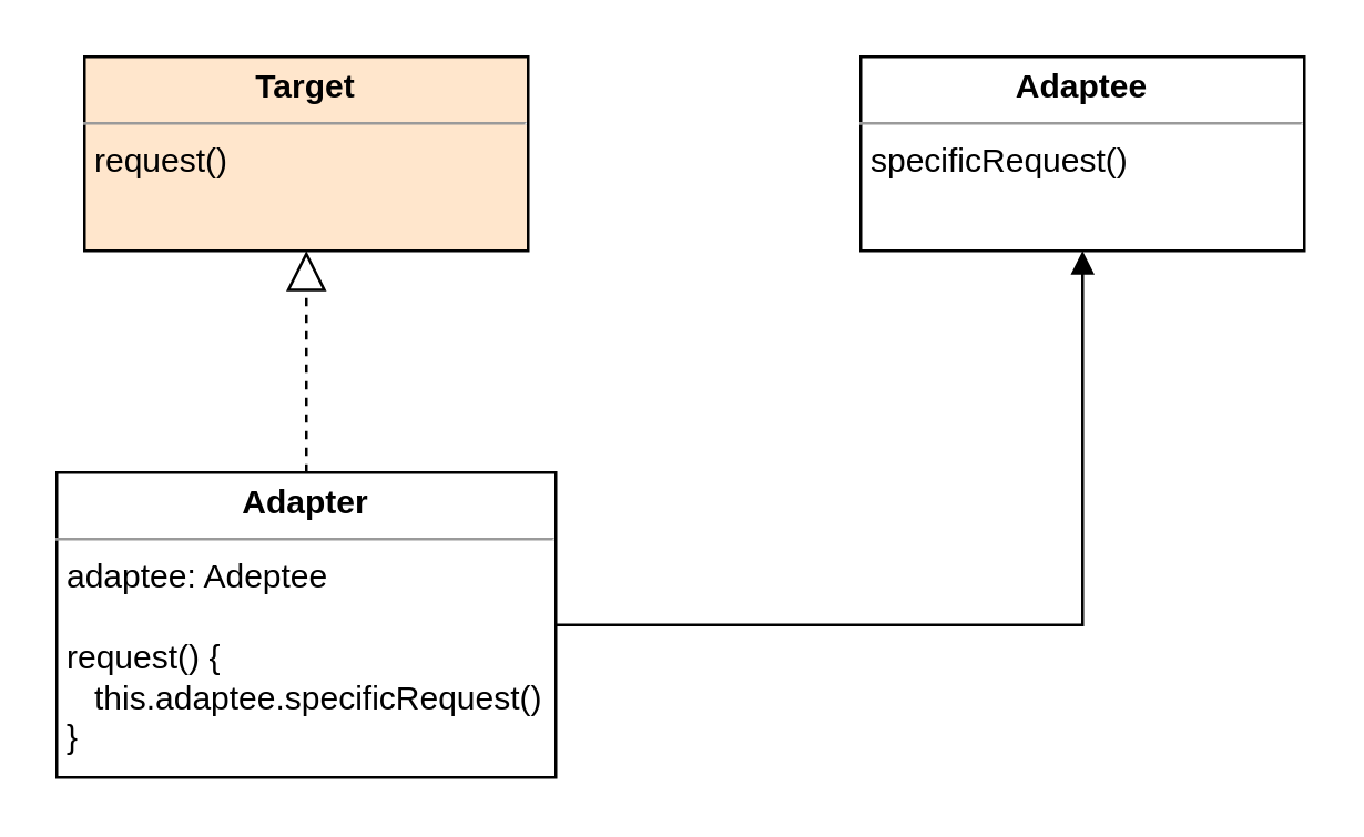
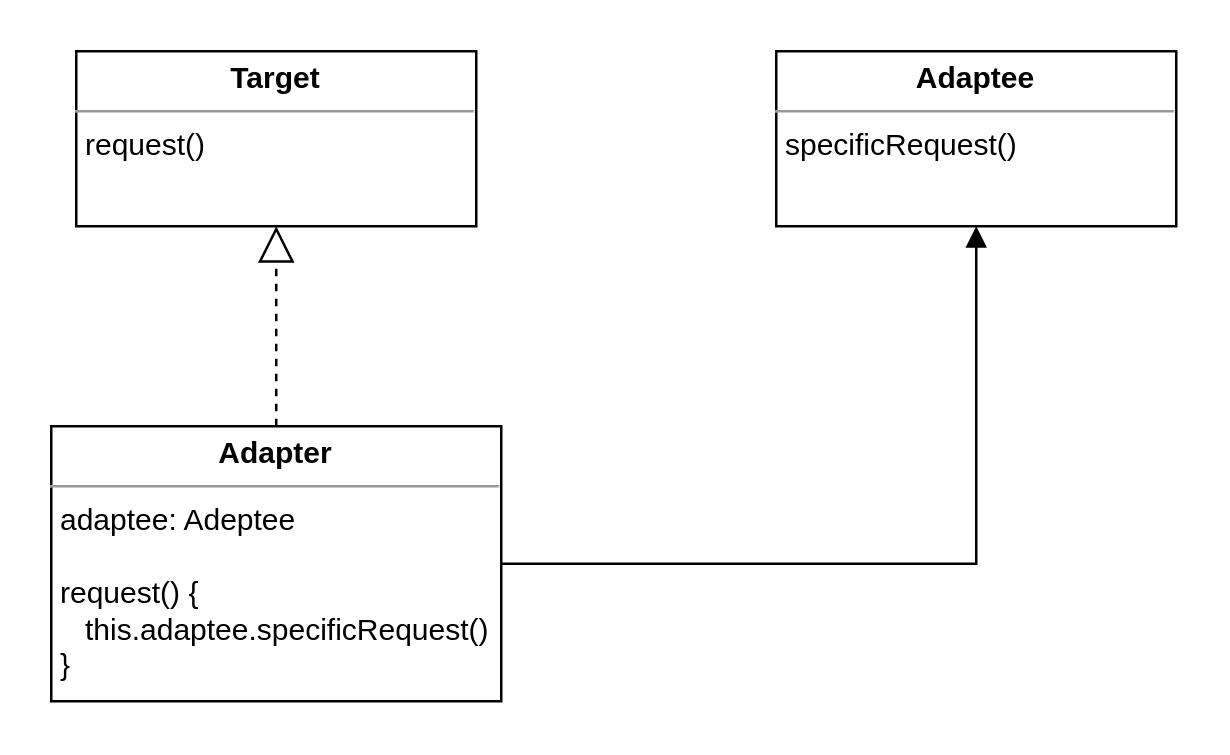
- <mxCell id="2" value="&lt;p style=&quot;margin: 0px ; margin-top: 4px ; text-align: center&quot;&gt;&lt;b&gt;Target&lt;/b&gt;&lt;/p&gt;&lt;hr size=&quot;1&quot;&gt;&lt;p style=&quot;margin: 0px ; margin-left: 4px&quot;&gt;request()&lt;/p&gt;" style="verticalAlign=top;align=left;overflow=fill;fontSize=12;fontFamily=Helvetica;html=1;fillColor=#ffe6cc;" vertex="1" parent="1"><mxGeometry x="30" y="20" width="160" height="70" as="geometry" /></mxCell>
+ <mxCell id="2" value="&lt;p style=&quot;margin: 0px ; margin-top: 4px ; text-align: center&quot;&gt;&lt;b&gt;Target&lt;/b&gt;&lt;/p&gt;&lt;hr size=&quot;1&quot;&gt;&lt;p style=&quot;margin: 0px ; margin-left: 4px&quot;&gt;request()&lt;/p&gt;" style="verticalAlign=top;align=left;overflow=fill;fontSize=12;fontFamily=Helvetica;html=1;" vertex="1" parent="1"><mxGeometry x="30" y="20" width="160" height="70" as="geometry" /></mxCell>
